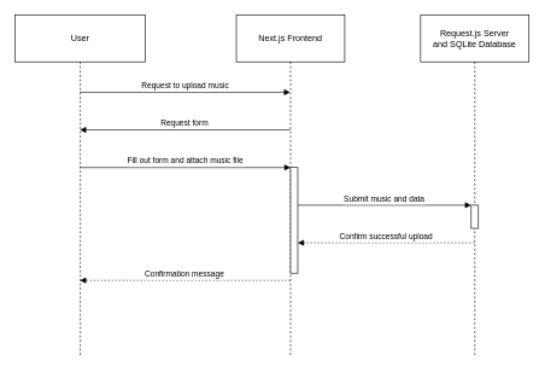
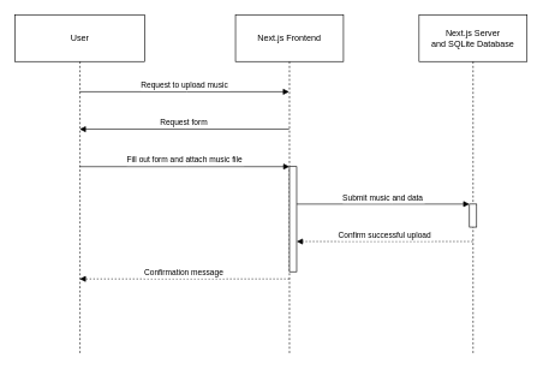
- <mxCell id="5" value="Request.js Server &#10;and SQLite Database" style="shape=umlLifeline;perimeter=lifelinePerimeter;whiteSpace=wrap;container=1;dropTarget=0;collapsible=0;recursiveResize=0;outlineConnect=0;portConstraint=eastwest;newEdgeStyle={&quot;edgeStyle&quot;:&quot;elbowEdgeStyle&quot;,&quot;elbow&quot;:&quot;vertical&quot;,&quot;curved&quot;:0,&quot;rounded&quot;:0};size=65;" parent="1" vertex="1"><mxGeometry x="581" width="150" height="472" as="geometry" y="20" /></mxCell>
+ <mxCell id="5" value="Next.js Server &#10;and SQLite Database" style="shape=umlLifeline;perimeter=lifelinePerimeter;whiteSpace=wrap;container=1;dropTarget=0;collapsible=0;recursiveResize=0;outlineConnect=0;portConstraint=eastwest;newEdgeStyle={&quot;edgeStyle&quot;:&quot;elbowEdgeStyle&quot;,&quot;elbow&quot;:&quot;vertical&quot;,&quot;curved&quot;:0,&quot;rounded&quot;:0};size=65;" parent="1" vertex="1"><mxGeometry x="581" width="150" height="472" as="geometry" y="20" /></mxCell>
